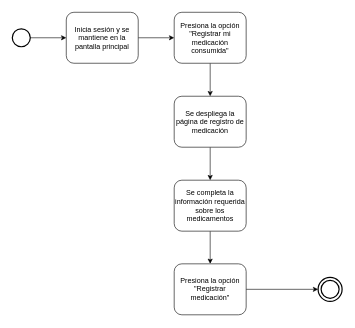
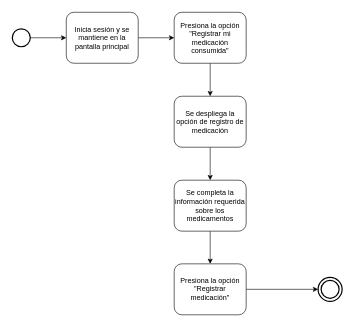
- <mxCell id="9" value="Se despliega la página de registro de medicación" style="rounded=1;whiteSpace=wrap;html=1;" vertex="1" parent="1"><mxGeometry x="290" y="160" width="120" height="85" as="geometry" /></mxCell>
+ <mxCell id="9" value="Se despliega la opción de registro de medicación" style="rounded=1;whiteSpace=wrap;html=1;" vertex="1" parent="1"><mxGeometry x="290" y="160" width="120" height="85" as="geometry" /></mxCell>
